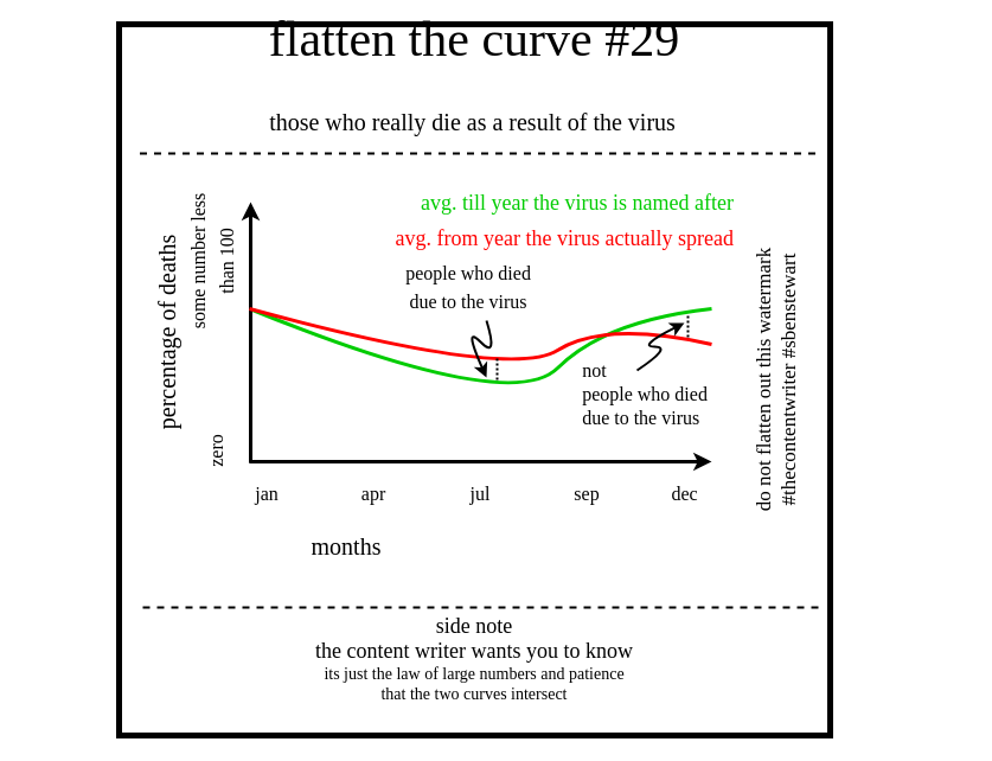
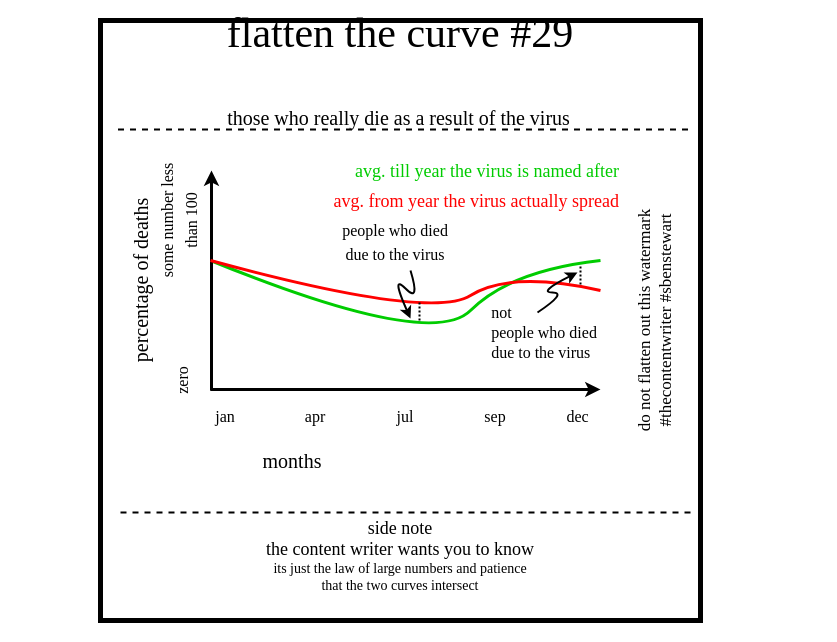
- <mxCell id="4" value="&lt;font&gt;&lt;span style=&quot;font-size: 20px&quot;&gt;those who really die as a result of the virus&lt;/span&gt;&lt;br&gt;&lt;/font&gt;" style="text;html=1;strokeColor=none;fillColor=none;align=center;verticalAlign=middle;whiteSpace=wrap;rounded=0;fontFamily=xkcd;" parent="1" vertex="1"><mxGeometry x="139.25" y="92" width="518.5" height="20" as="geometry" /></mxCell>
+ <mxCell id="4" value="&lt;font&gt;&lt;span style=&quot;font-size: 20px&quot;&gt;those who really die as a result of the virus&lt;/span&gt;&lt;br&gt;&lt;/font&gt;" style="text;html=1;strokeColor=none;fillColor=none;align=center;verticalAlign=middle;whiteSpace=wrap;rounded=0;fontFamily=xkcd;" parent="1" vertex="1"><mxGeometry x="139.25" y="107" width="518.5" height="20" as="geometry" /></mxCell>
